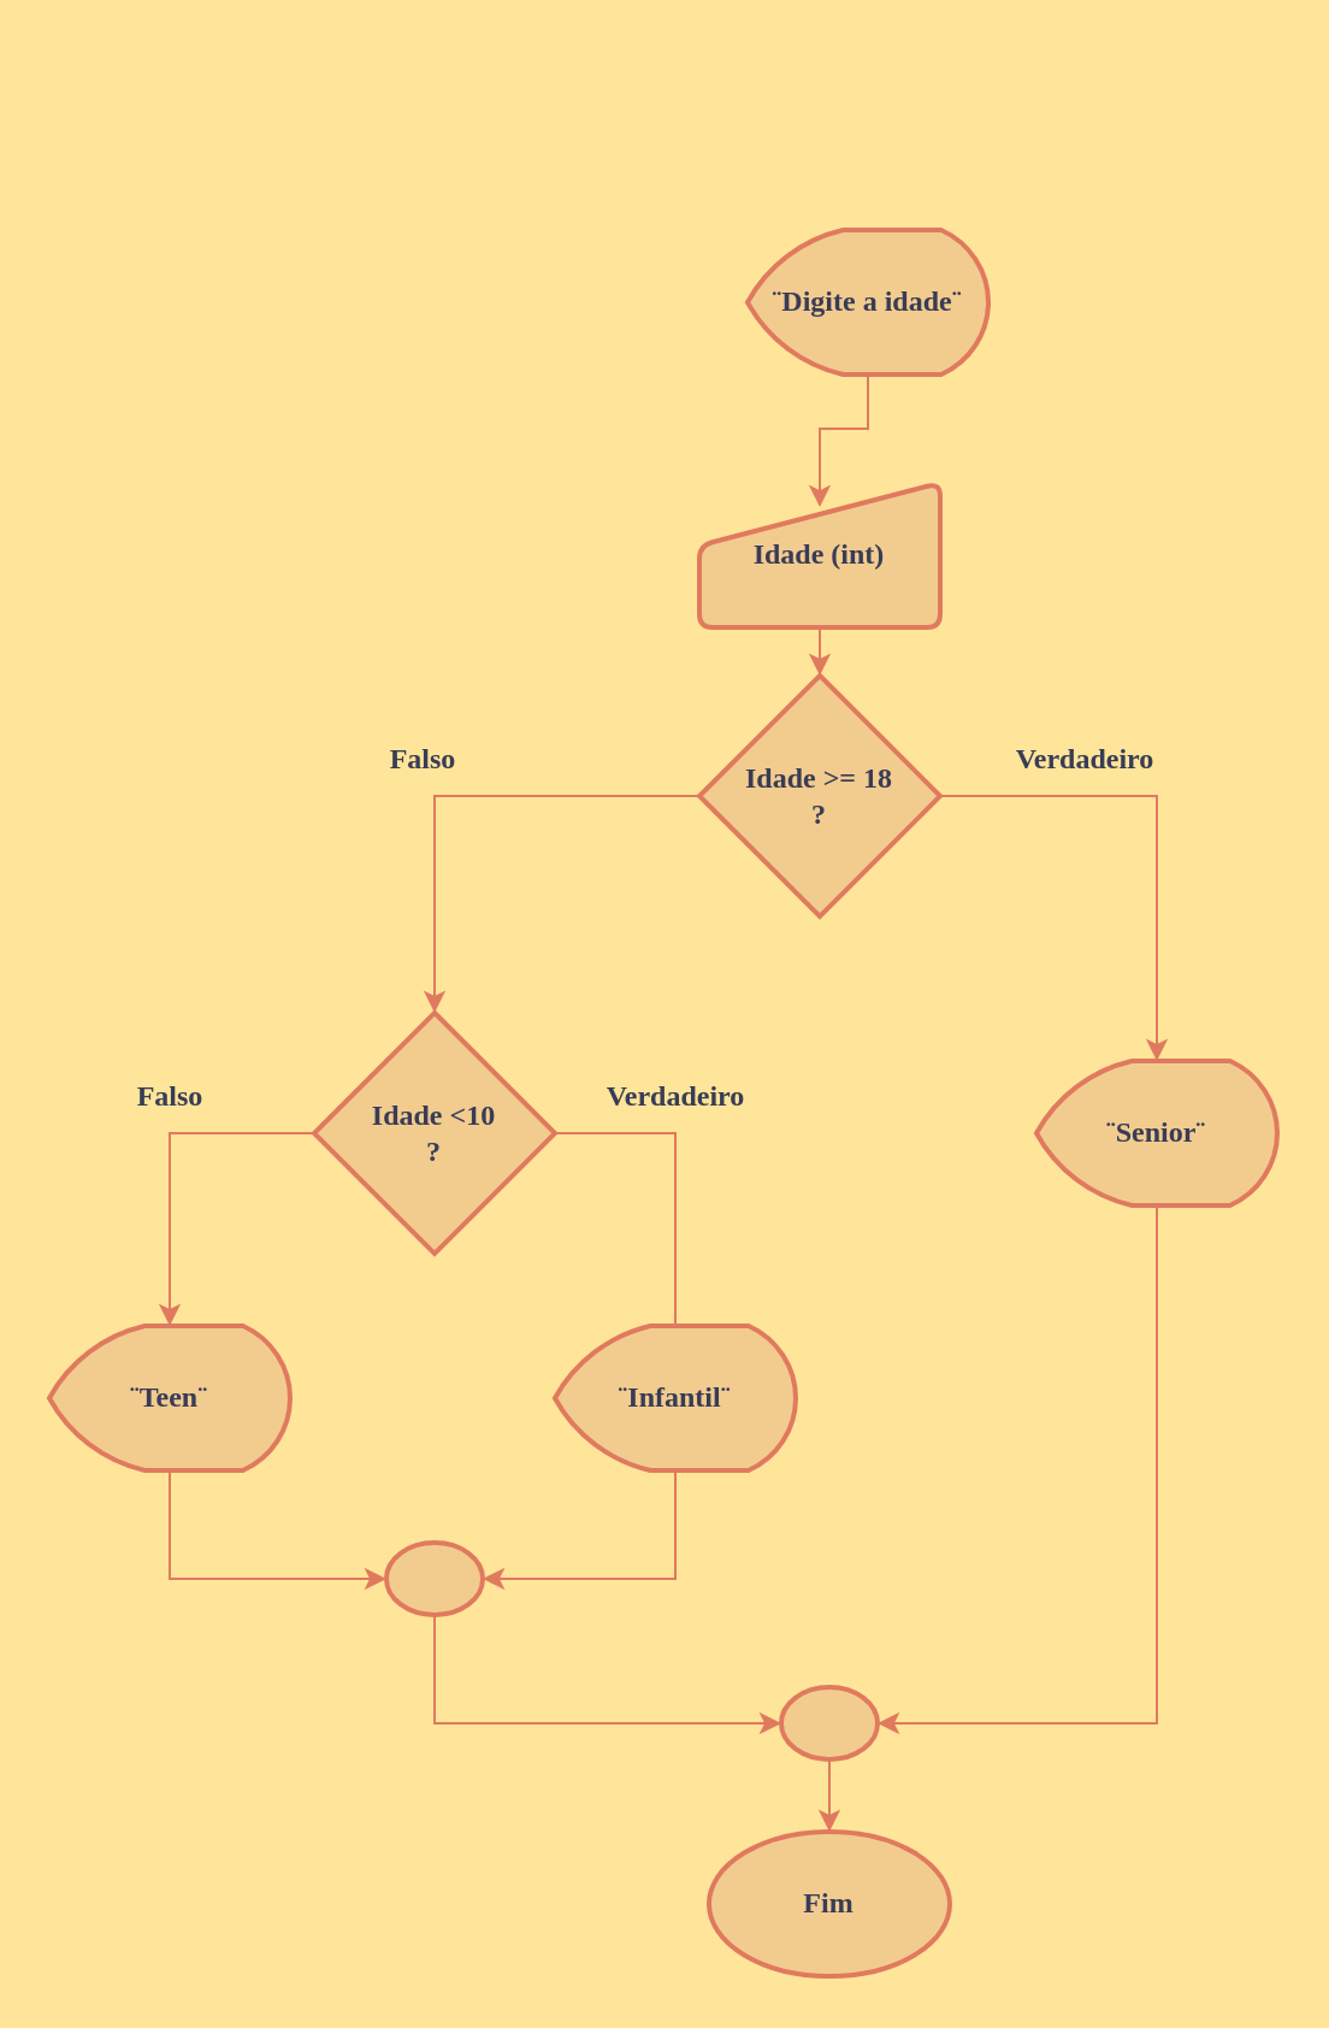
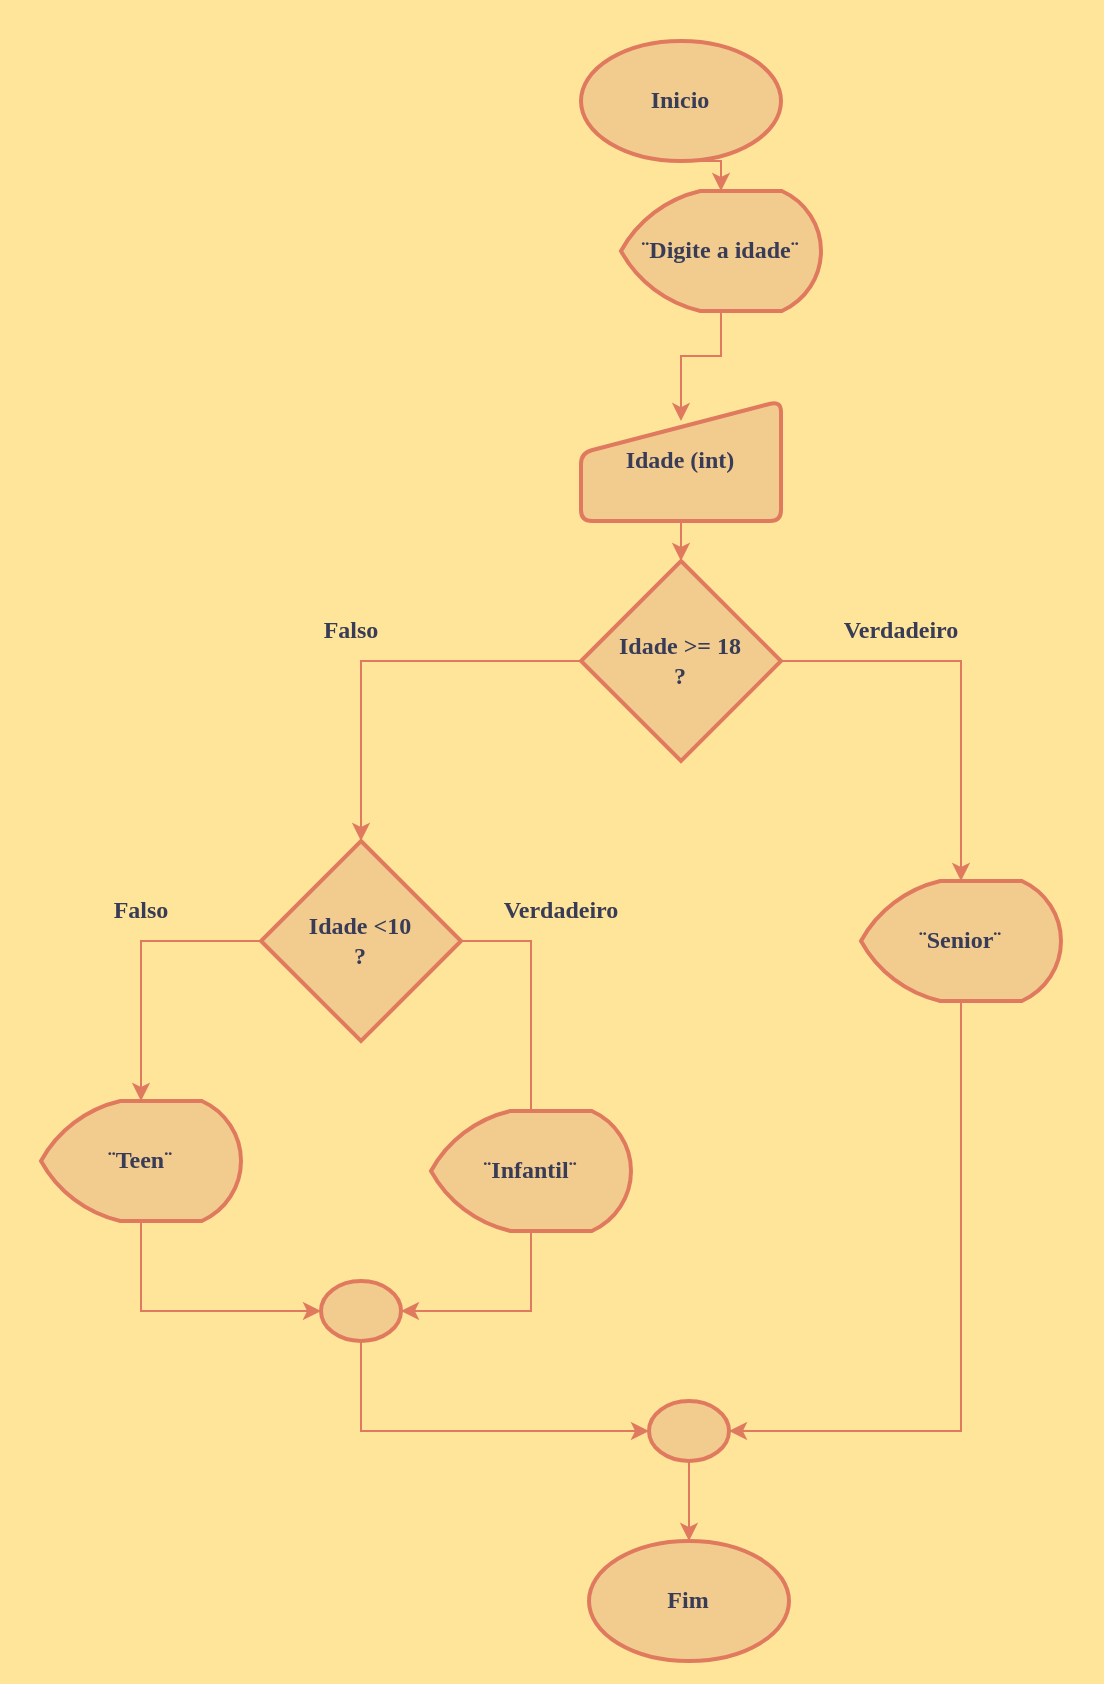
+ <mxCell id="2" value="Inicio" style="strokeWidth=2;html=1;shape=mxgraph.flowchart.start_1;whiteSpace=wrap;fontFamily=Georgia;fontStyle=1;labelBackgroundColor=none;fillColor=#F2CC8F;strokeColor=#E07A5F;fontColor=#393C56;" vertex="1" parent="1"><mxGeometry x="290" y="20" width="100" height="60" as="geometry" /></mxCell>
+ <mxCell id="16" style="edgeStyle=orthogonalEdgeStyle;rounded=0;orthogonalLoop=1;jettySize=auto;html=1;exitX=0.5;exitY=1;exitDx=0;exitDy=0;exitPerimeter=0;entryX=0.5;entryY=0;entryDx=0;entryDy=0;entryPerimeter=0;strokeColor=#E07A5F;fontColor=#393C56;fillColor=#F2CC8F;" edge="1" parent="1" source="2" target="4"><mxGeometry relative="1" as="geometry" /></mxCell>
- <mxCell id="13" value="¨Infantil¨" style="strokeWidth=2;html=1;shape=mxgraph.flowchart.display;whiteSpace=wrap;fontFamily=Georgia;fontStyle=1;labelBackgroundColor=none;fillColor=#F2CC8F;strokeColor=#E07A5F;fontColor=#393C56;" vertex="1" parent="1"><mxGeometry x="230" y="550" width="100" height="60" as="geometry" /></mxCell>
+ <mxCell id="13" value="¨Infantil¨" style="strokeWidth=2;html=1;shape=mxgraph.flowchart.display;whiteSpace=wrap;fontFamily=Georgia;fontStyle=1;labelBackgroundColor=none;fillColor=#F2CC8F;strokeColor=#E07A5F;fontColor=#393C56;" vertex="1" parent="1"><mxGeometry x="215" y="555" width="100" height="60" as="geometry" /></mxCell>
- <mxCell id="3" value="Fim" style="strokeWidth=2;html=1;shape=mxgraph.flowchart.start_1;whiteSpace=wrap;fontFamily=Georgia;fontStyle=1;labelBackgroundColor=none;fillColor=#F2CC8F;strokeColor=#E07A5F;fontColor=#393C56;" vertex="1" parent="1"><mxGeometry x="294" y="760" width="100" height="60" as="geometry" /></mxCell>
+ <mxCell id="3" value="Fim" style="strokeWidth=2;html=1;shape=mxgraph.flowchart.start_1;whiteSpace=wrap;fontFamily=Georgia;fontStyle=1;labelBackgroundColor=none;fillColor=#F2CC8F;strokeColor=#E07A5F;fontColor=#393C56;" vertex="1" parent="1"><mxGeometry x="294" y="770" width="100" height="60" as="geometry" /></mxCell>
